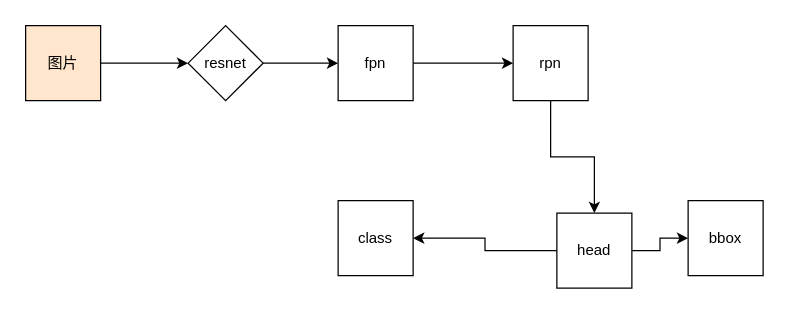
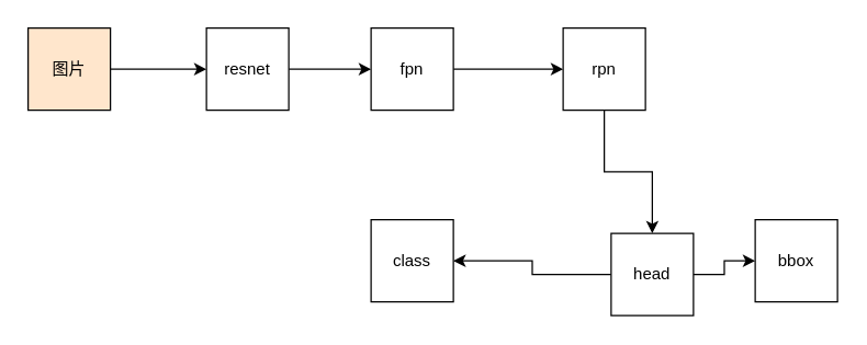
- <mxCell id="5" value="resnet" style="rhombus;whiteSpace=wrap;html=1;" vertex="1" parent="1"><mxGeometry x="150" y="20" width="60" height="60" as="geometry" /></mxCell>
+ <mxCell id="5" value="resnet" style="rounded=0;whiteSpace=wrap;html=1;" vertex="1" parent="1"><mxGeometry x="150" y="20" width="60" height="60" as="geometry" /></mxCell>
